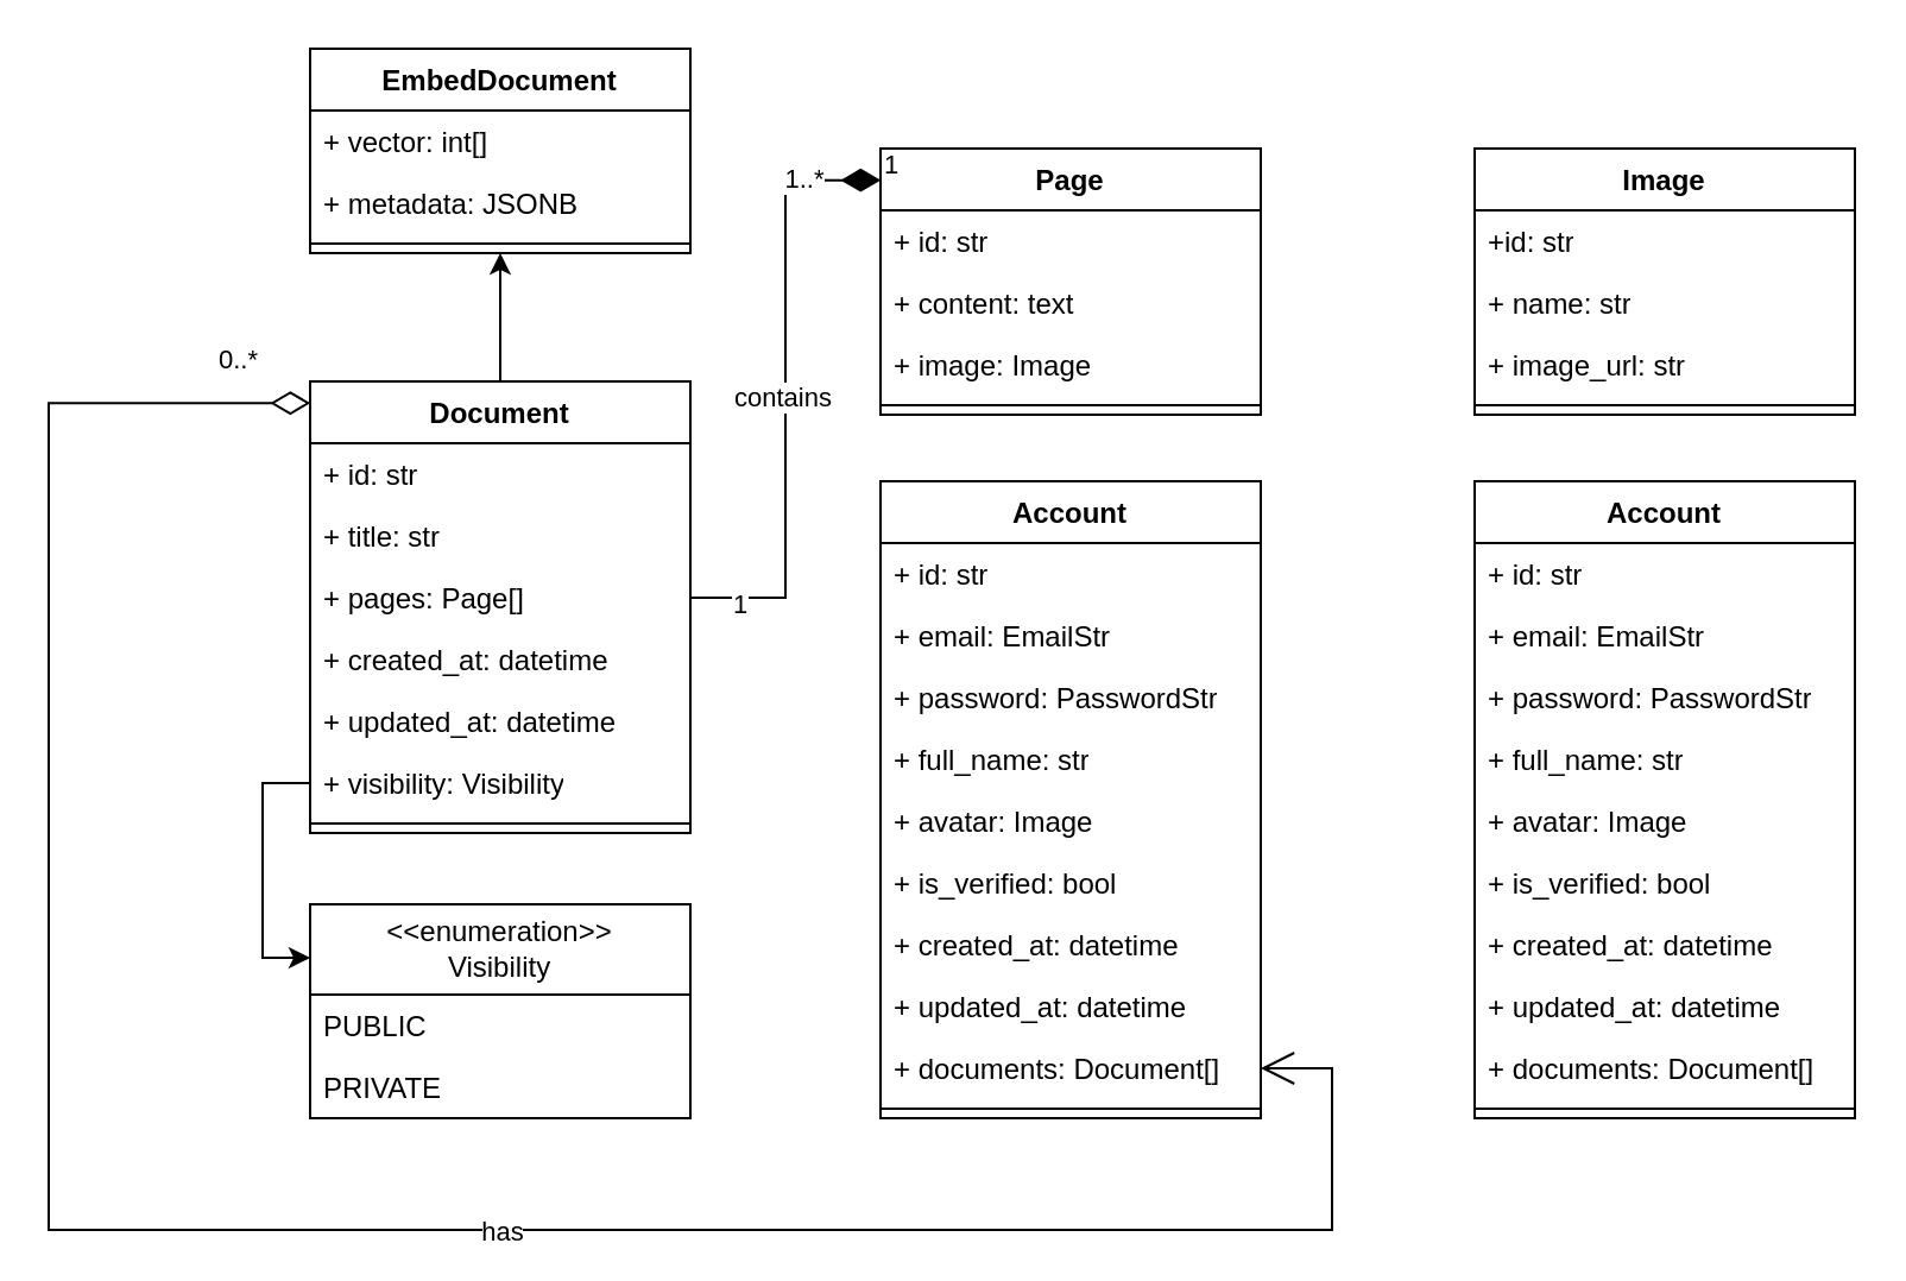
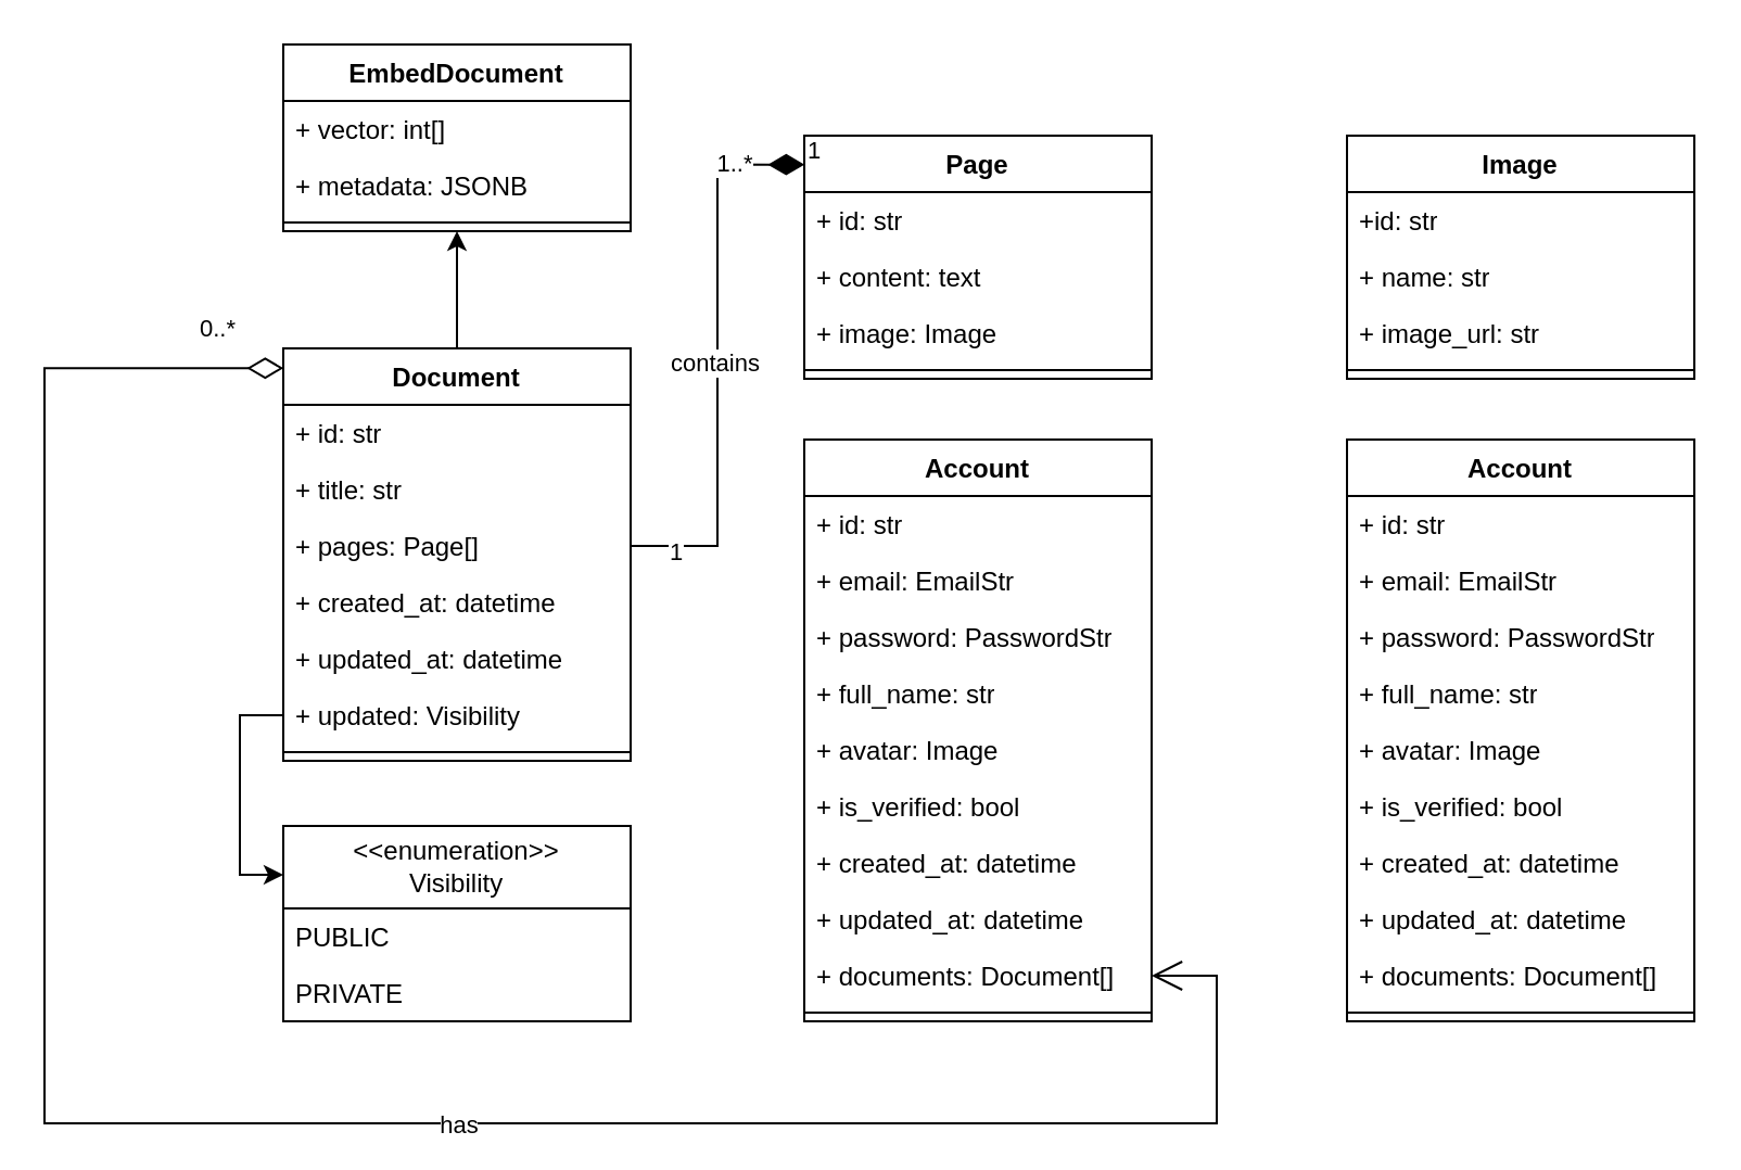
- <mxCell id="9" value="+ visibility: Visibility" style="text;strokeColor=none;fillColor=none;align=left;verticalAlign=top;spacingLeft=4;spacingRight=4;overflow=hidden;rotatable=0;points=[[0,0.5],[1,0.5]];portConstraint=eastwest;whiteSpace=wrap;html=1;" vertex="1" parent="3"><mxGeometry y="156" width="160" height="26" as="geometry" /></mxCell>
+ <mxCell id="9" value="+ updated: Visibility" style="text;strokeColor=none;fillColor=none;align=left;verticalAlign=top;spacingLeft=4;spacingRight=4;overflow=hidden;rotatable=0;points=[[0,0.5],[1,0.5]];portConstraint=eastwest;whiteSpace=wrap;html=1;" vertex="1" parent="3"><mxGeometry y="156" width="160" height="26" as="geometry" /></mxCell>
